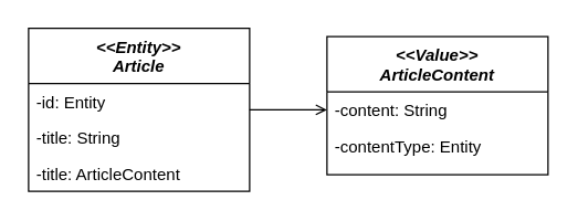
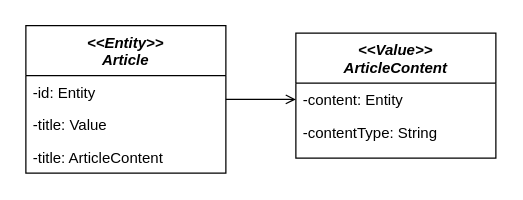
- <mxCell id="3" value="-content: String" style="text;align=left;verticalAlign=top;spacingLeft=4;spacingRight=4;overflow=hidden;rotatable=0;points=[[0,0.5],[1,0.5]];portConstraint=eastwest;rounded=0;shadow=0;html=0;" vertex="1" parent="2"><mxGeometry y="40" width="160" height="26" as="geometry" /></mxCell>
+ <mxCell id="3" value="-content: Entity" style="text;align=left;verticalAlign=top;spacingLeft=4;spacingRight=4;overflow=hidden;rotatable=0;points=[[0,0.5],[1,0.5]];portConstraint=eastwest;rounded=0;shadow=0;html=0;" vertex="1" parent="2"><mxGeometry y="40" width="160" height="26" as="geometry" /></mxCell>
- <mxCell id="8" value="-title: String" style="text;align=left;verticalAlign=top;spacingLeft=4;spacingRight=4;overflow=hidden;rotatable=0;points=[[0,0.5],[1,0.5]];portConstraint=eastwest;rounded=0;shadow=0;html=0;" vertex="1" parent="6"><mxGeometry y="66" width="160" height="26" as="geometry" /></mxCell>
+ <mxCell id="8" value="-title: Value" style="text;align=left;verticalAlign=top;spacingLeft=4;spacingRight=4;overflow=hidden;rotatable=0;points=[[0,0.5],[1,0.5]];portConstraint=eastwest;rounded=0;shadow=0;html=0;" vertex="1" parent="6"><mxGeometry y="66" width="160" height="26" as="geometry" /></mxCell>
- <mxCell id="4" value="-contentType: Entity" style="text;align=left;verticalAlign=top;spacingLeft=4;spacingRight=4;overflow=hidden;rotatable=0;points=[[0,0.5],[1,0.5]];portConstraint=eastwest;rounded=0;shadow=0;html=0;" vertex="1" parent="2"><mxGeometry y="66" width="160" height="26" as="geometry" /></mxCell>
+ <mxCell id="4" value="-contentType: String" style="text;align=left;verticalAlign=top;spacingLeft=4;spacingRight=4;overflow=hidden;rotatable=0;points=[[0,0.5],[1,0.5]];portConstraint=eastwest;rounded=0;shadow=0;html=0;" vertex="1" parent="2"><mxGeometry y="66" width="160" height="26" as="geometry" /></mxCell>
